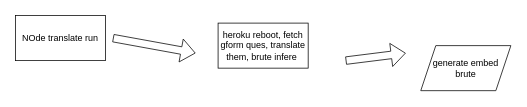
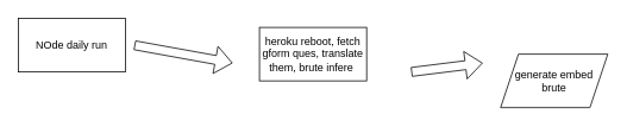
- <mxCell id="2" value="NOde translate run" style="rounded=0;whiteSpace=wrap;html=1;" vertex="1" parent="1"><mxGeometry x="20" y="20" width="120" height="60" as="geometry" /></mxCell>
+ <mxCell id="2" value="NOde daily run" style="rounded=0;whiteSpace=wrap;html=1;" vertex="1" parent="1"><mxGeometry x="20" y="20" width="120" height="60" as="geometry" /></mxCell>
